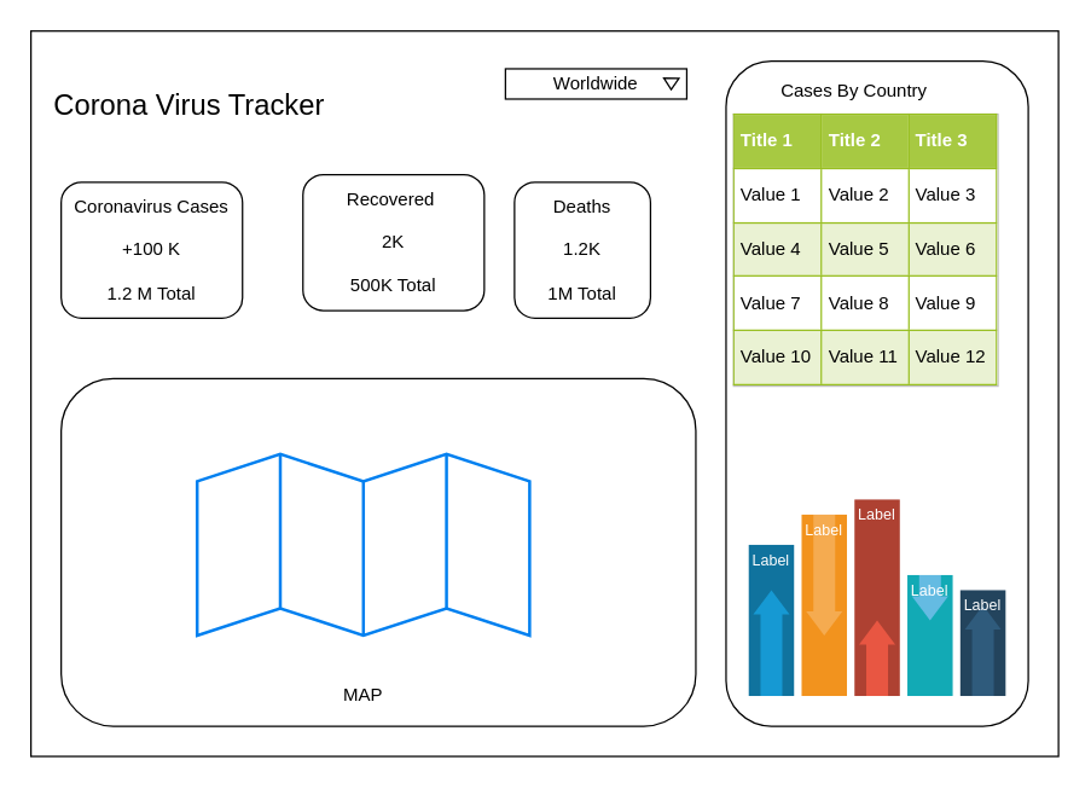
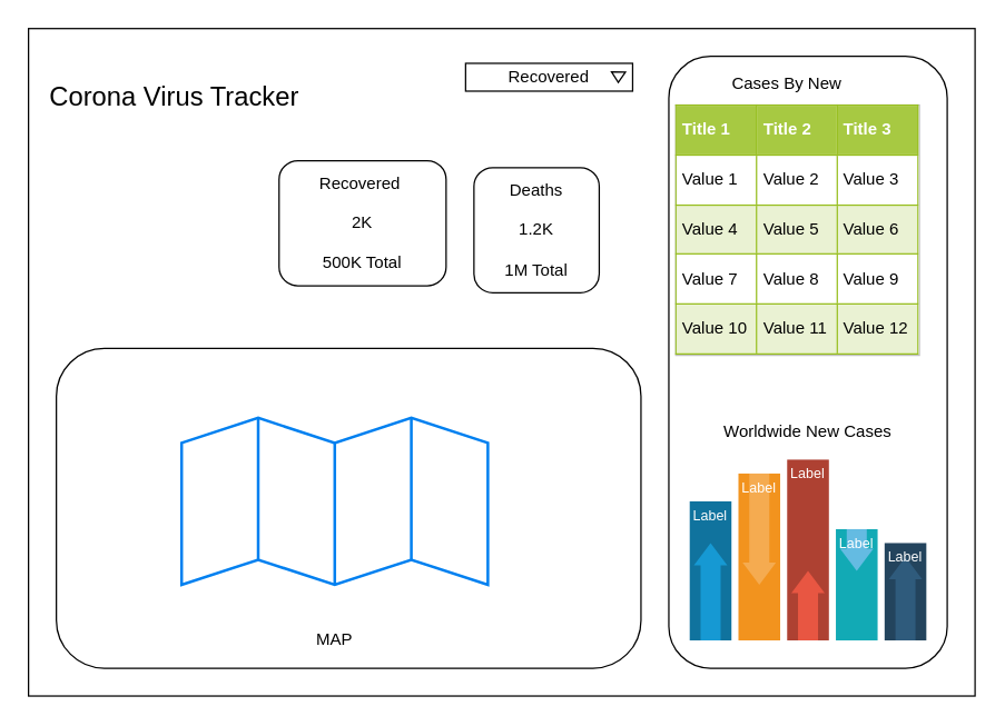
- <mxCell id="4" value="Worldwide" style="rounded=0;whiteSpace=wrap;html=1;" vertex="1" parent="1"><mxGeometry x="334" y="45" width="120" height="20" as="geometry" /></mxCell>
+ <mxCell id="4" value="Recovered" style="rounded=0;whiteSpace=wrap;html=1;" vertex="1" parent="1"><mxGeometry x="334" y="45" width="120" height="20" as="geometry" /></mxCell>
- <mxCell id="13" value="Cases By Country" style="text;html=1;strokeColor=none;fillColor=none;align=center;verticalAlign=middle;whiteSpace=wrap;rounded=0;" vertex="1" parent="1"><mxGeometry x="510" y="50" width="110" height="20" as="geometry" /></mxCell>
+ <mxCell id="13" value="Cases By New" style="text;html=1;strokeColor=none;fillColor=none;align=center;verticalAlign=middle;whiteSpace=wrap;rounded=0;" vertex="1" parent="1"><mxGeometry x="510" y="50" width="110" height="20" as="geometry" /></mxCell>
- <mxCell id="6" value="Coronavirus Cases&lt;br&gt;&lt;br&gt;+100 K&lt;br&gt;&lt;br&gt;1.2 M Total" style="rounded=1;whiteSpace=wrap;html=1;" vertex="1" parent="1"><mxGeometry x="40" y="120" width="120" height="90" as="geometry" /></mxCell>
+ <mxCell id="15" value="Worldwide New Cases" style="text;html=1;strokeColor=none;fillColor=none;align=center;verticalAlign=middle;whiteSpace=wrap;rounded=0;" vertex="1" parent="1"><mxGeometry x="500" y="300" width="160" height="20" as="geometry" /></mxCell>
